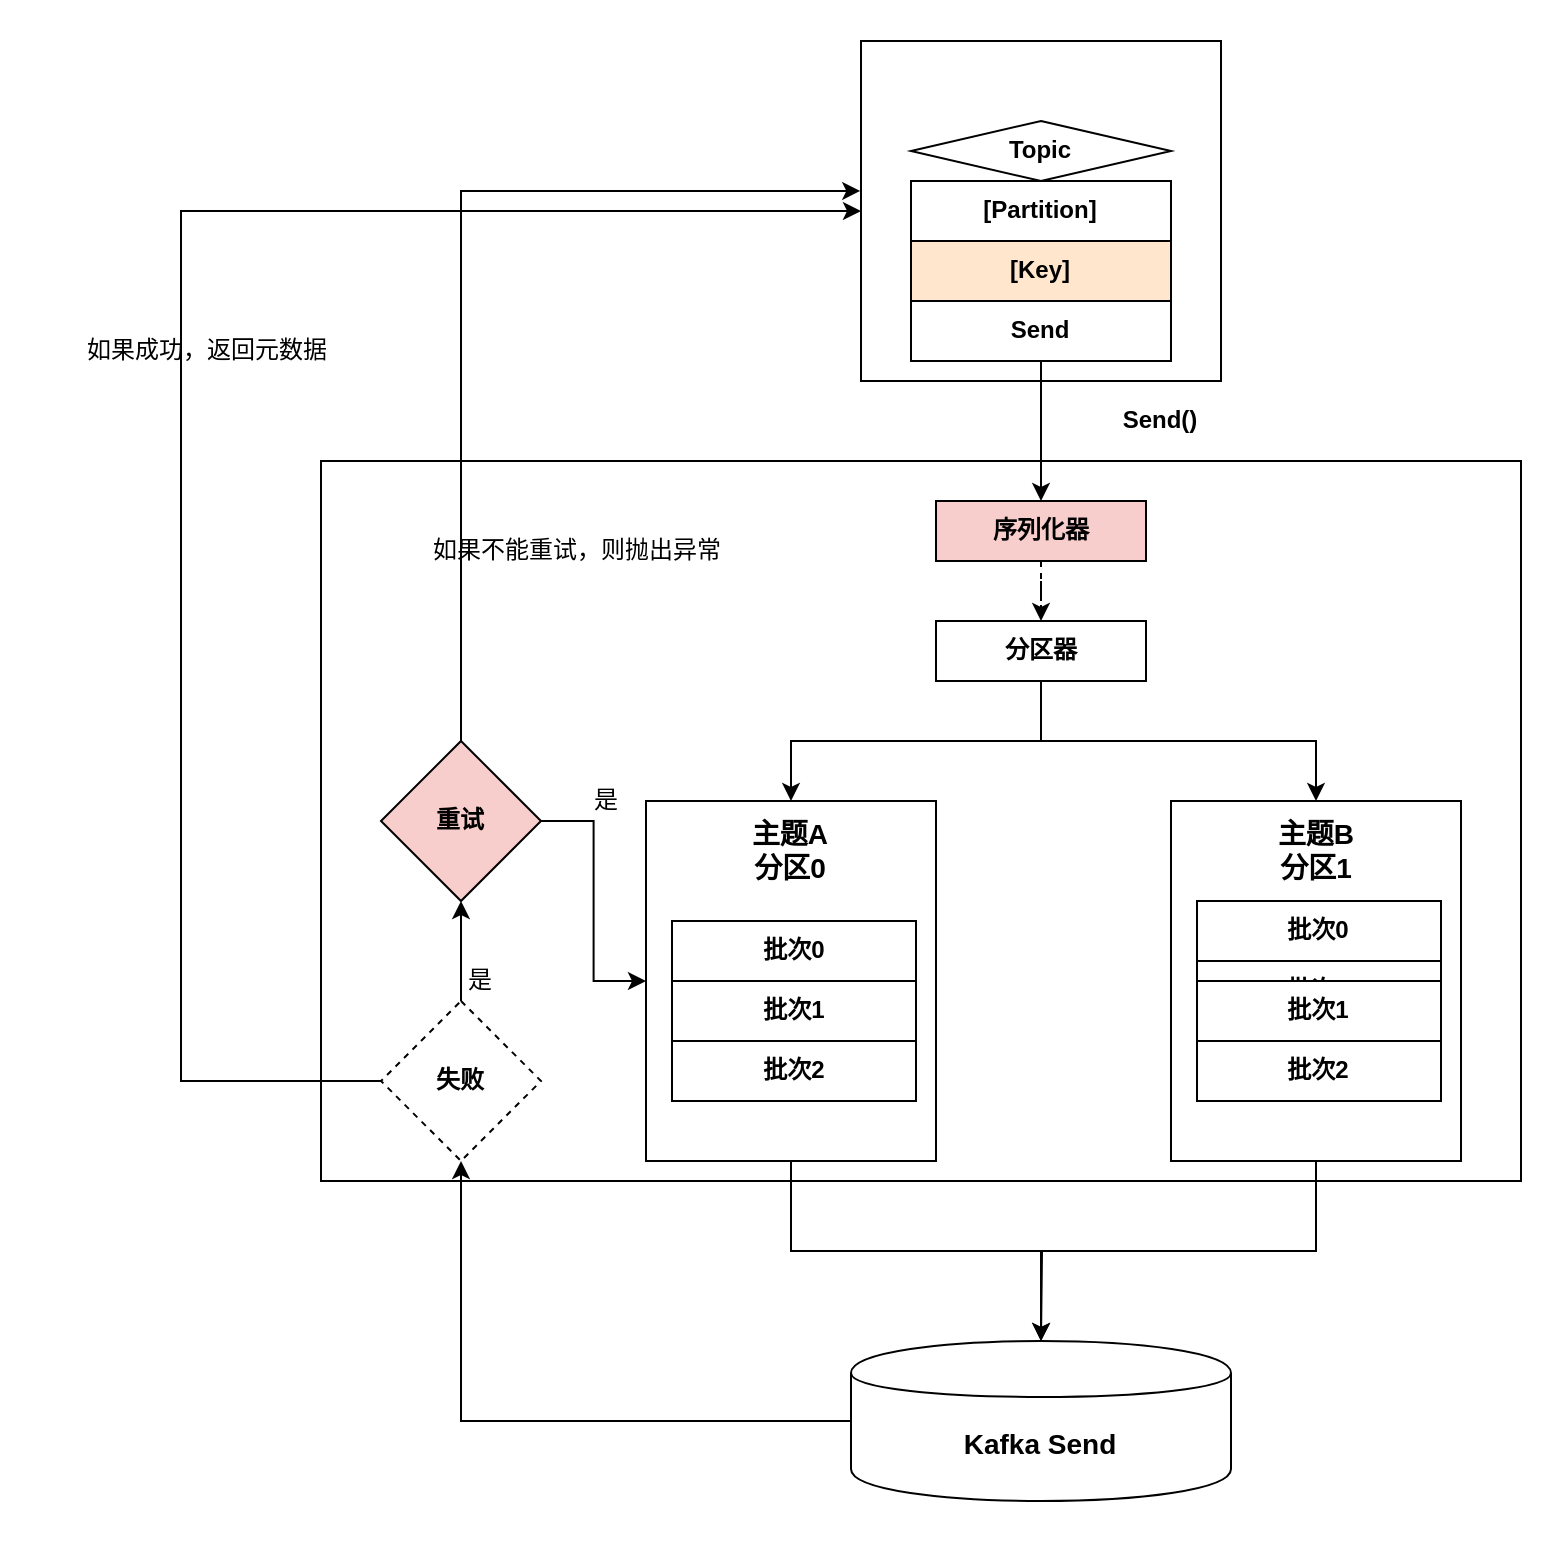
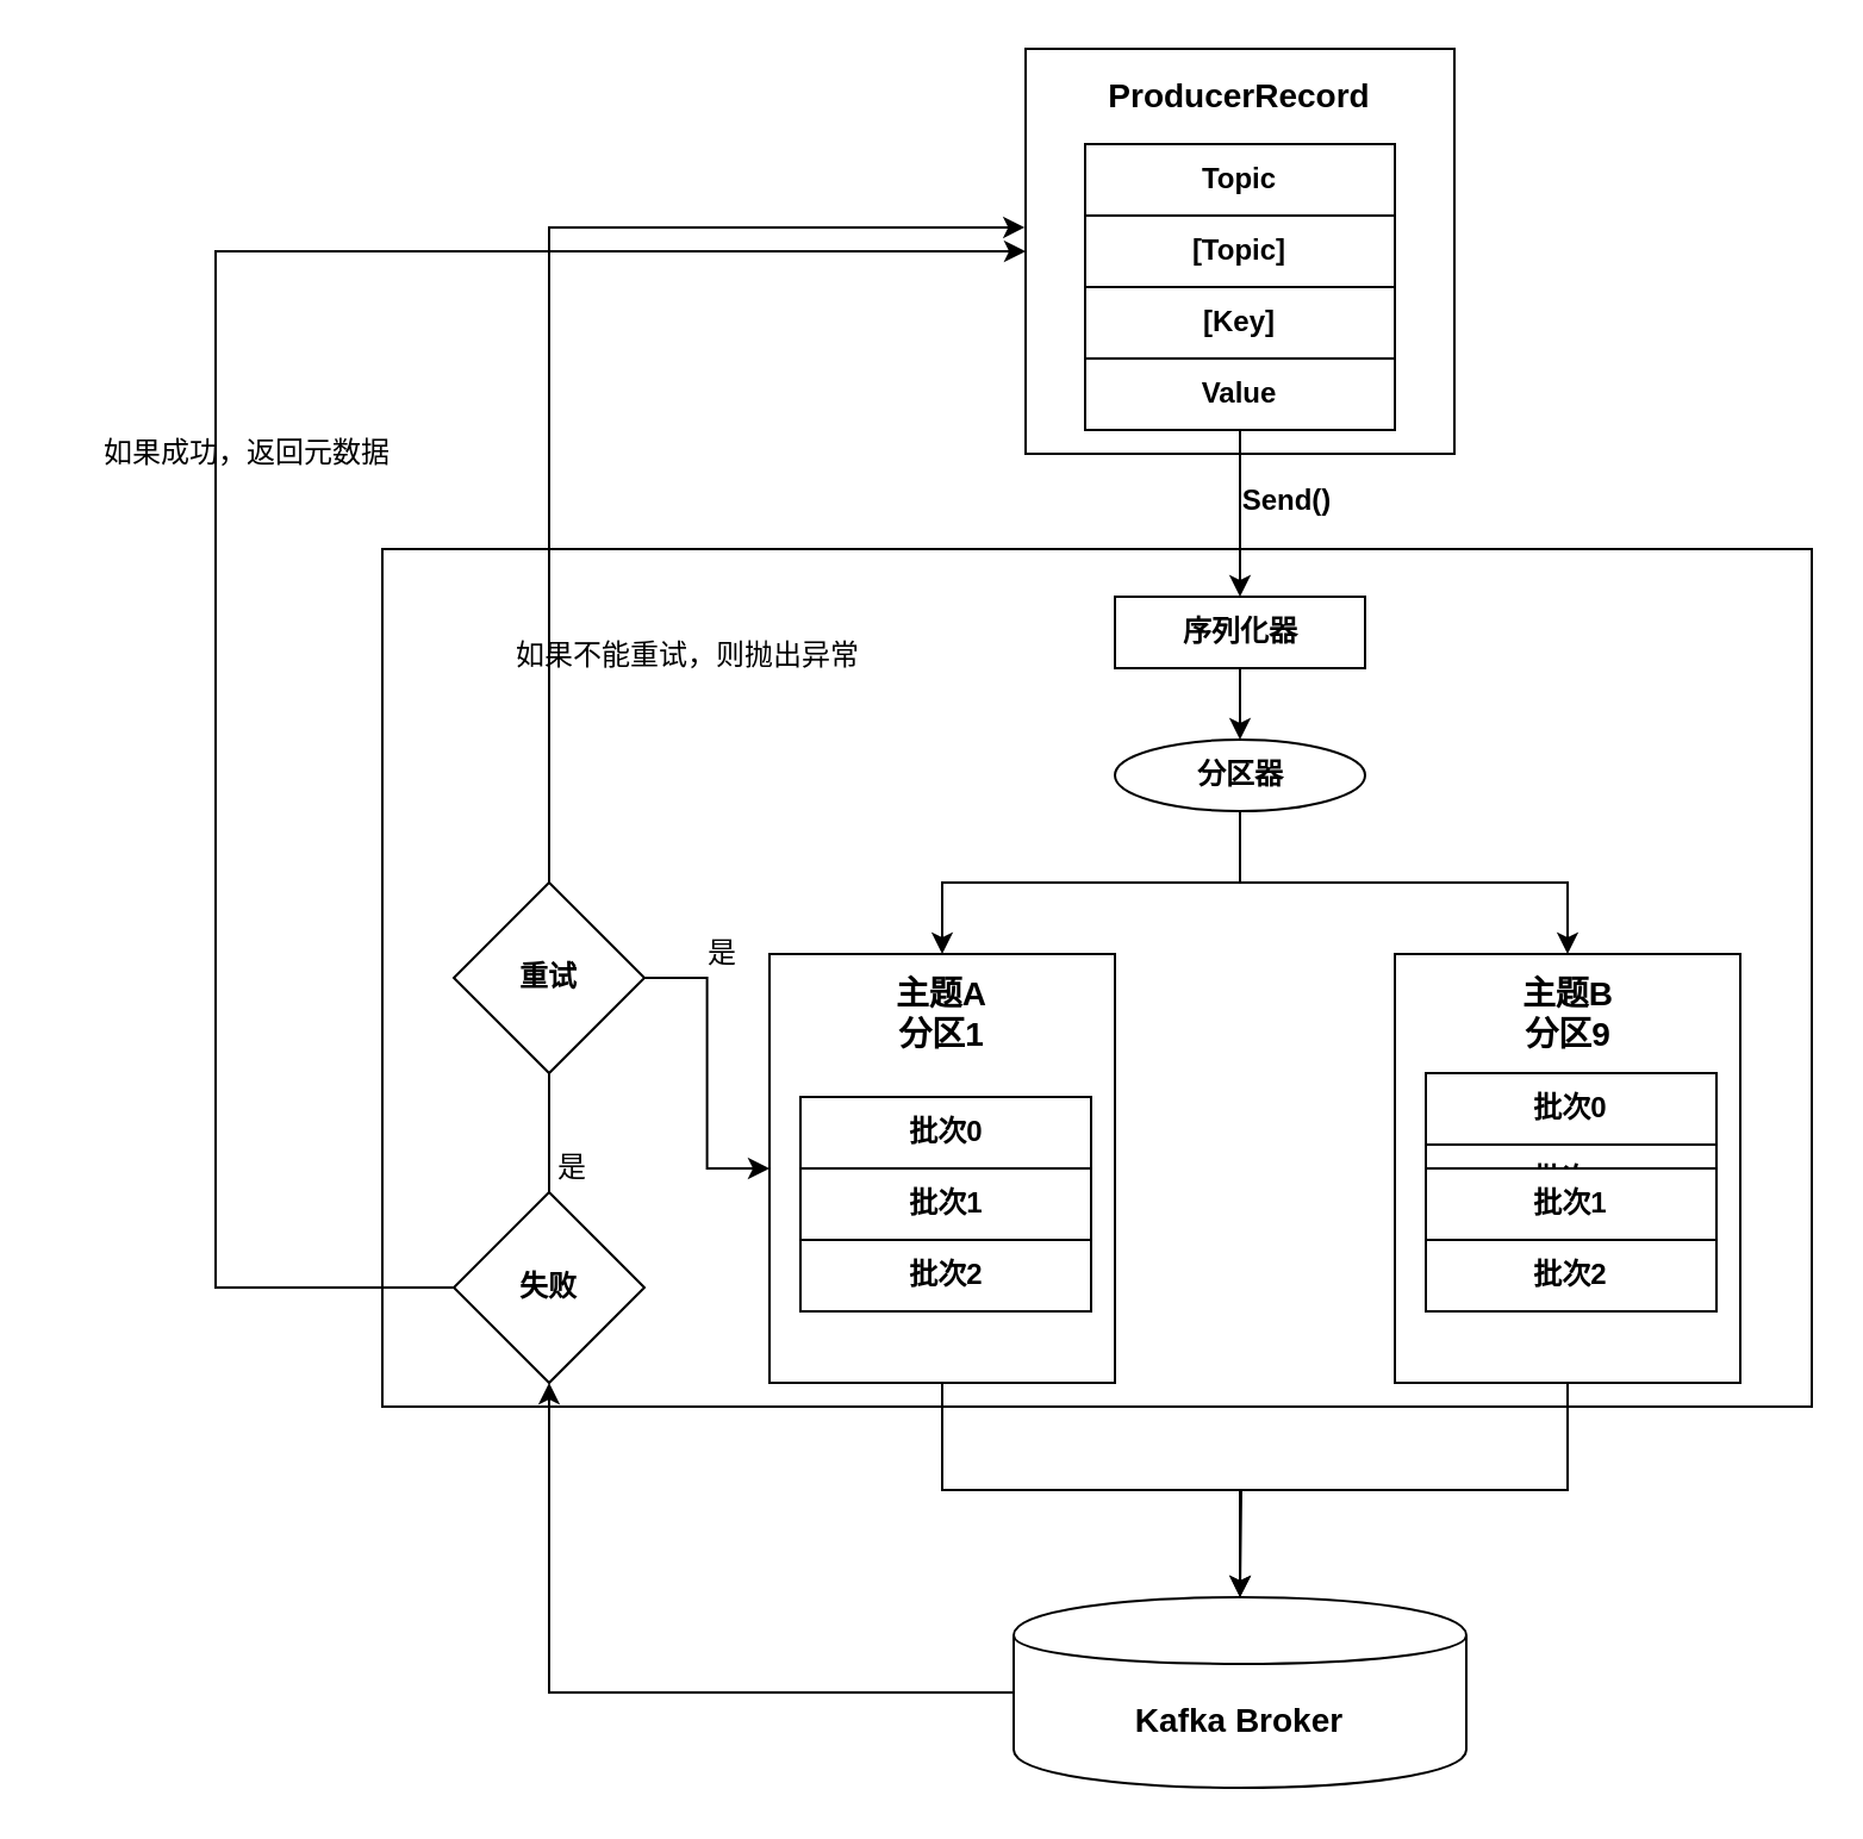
+ <mxCell id="4" value="&lt;b&gt;&lt;font style=&quot;font-size: 14px&quot;&gt;ProducerRecord&lt;/font&gt;&lt;/b&gt;" style="text;html=1;strokeColor=none;fillColor=none;align=center;verticalAlign=middle;whiteSpace=wrap;rounded=0;" vertex="1" parent="1"><mxGeometry x="500" y="30" width="40" height="20" as="geometry" /></mxCell>
- <mxCell id="5" value="&lt;b&gt;Topic&lt;/b&gt;" style="rhombus;whiteSpace=wrap;html=1;" vertex="1" parent="1"><mxGeometry x="455" y="60" width="130" height="30" as="geometry" /></mxCell>
+ <mxCell id="5" value="&lt;b&gt;Topic&lt;/b&gt;" style="rounded=0;whiteSpace=wrap;html=1;" vertex="1" parent="1"><mxGeometry x="455" y="60" width="130" height="30" as="geometry" /></mxCell>
- <mxCell id="6" value="&lt;b&gt;[Partition]&lt;/b&gt;" style="rounded=0;whiteSpace=wrap;html=1;" vertex="1" parent="1"><mxGeometry x="455" y="90" width="130" height="30" as="geometry" /></mxCell>
+ <mxCell id="6" value="&lt;b&gt;[Topic]&lt;/b&gt;" style="rounded=0;whiteSpace=wrap;html=1;" vertex="1" parent="1"><mxGeometry x="455" y="90" width="130" height="30" as="geometry" /></mxCell>
- <mxCell id="7" value="&lt;b&gt;[Key]&lt;/b&gt;" style="rounded=0;whiteSpace=wrap;html=1;fillColor=#ffe6cc;" vertex="1" parent="1"><mxGeometry x="455" y="120" width="130" height="30" as="geometry" /></mxCell>
+ <mxCell id="7" value="&lt;b&gt;[Key]&lt;/b&gt;" style="rounded=0;whiteSpace=wrap;html=1;" vertex="1" parent="1"><mxGeometry x="455" y="120" width="130" height="30" as="geometry" /></mxCell>
- <mxCell id="9" value="&lt;b&gt;Send&lt;/b&gt;" style="rounded=0;whiteSpace=wrap;html=1;" vertex="1" parent="1"><mxGeometry x="455" y="150" width="130" height="30" as="geometry" /></mxCell>
+ <mxCell id="9" value="&lt;b&gt;Value&lt;/b&gt;" style="rounded=0;whiteSpace=wrap;html=1;" vertex="1" parent="1"><mxGeometry x="455" y="150" width="130" height="30" as="geometry" /></mxCell>
- <mxCell id="40" value="如果成功，返回元数据" style="text;html=1;strokeColor=none;fillColor=none;align=center;verticalAlign=middle;whiteSpace=wrap;rounded=0;" vertex="1" parent="1"><mxGeometry x="20" y="165" width="167" height="20" as="geometry" /></mxCell>
+ <mxCell id="40" value="如果成功，返回元数据" style="text;html=1;strokeColor=none;fillColor=none;align=center;verticalAlign=middle;whiteSpace=wrap;rounded=0;" vertex="1" parent="1"><mxGeometry x="20" y="180" width="167" height="20" as="geometry" /></mxCell>
- <mxCell id="12" value="&lt;b&gt;Send()&lt;/b&gt;" style="text;html=1;strokeColor=none;fillColor=none;align=center;verticalAlign=middle;whiteSpace=wrap;rounded=0;" vertex="1" parent="1"><mxGeometry x="560" y="200" width="40" height="20" as="geometry" /></mxCell>
+ <mxCell id="12" value="&lt;b&gt;Send()&lt;/b&gt;" style="text;html=1;strokeColor=none;fillColor=none;align=center;verticalAlign=middle;whiteSpace=wrap;rounded=0;" vertex="1" parent="1"><mxGeometry x="520" y="200" width="40" height="20" as="geometry" /></mxCell>
- <mxCell id="11" value="&lt;b&gt;序列化器&lt;/b&gt;" style="rounded=0;whiteSpace=wrap;html=1;fillColor=#f8cecc;" vertex="1" parent="1"><mxGeometry x="467.5" y="250" width="105" height="30" as="geometry" /></mxCell>
+ <mxCell id="11" value="&lt;b&gt;序列化器&lt;/b&gt;" style="rounded=0;whiteSpace=wrap;html=1;" vertex="1" parent="1"><mxGeometry x="467.5" y="250" width="105" height="30" as="geometry" /></mxCell>
- <mxCell id="10" style="edgeStyle=orthogonalEdgeStyle;rounded=0;orthogonalLoop=1;jettySize=auto;html=1;dashed=1;" edge="1" parent="1" source="11" target="15"><mxGeometry relative="1" as="geometry" /></mxCell>
+ <mxCell id="10" style="edgeStyle=orthogonalEdgeStyle;rounded=0;orthogonalLoop=1;jettySize=auto;html=1;" edge="1" parent="1" source="11" target="15"><mxGeometry relative="1" as="geometry" /></mxCell>
- <mxCell id="15" value="&lt;b&gt;分区器&lt;/b&gt;" style="rounded=0;whiteSpace=wrap;html=1;" vertex="1" parent="1"><mxGeometry x="467.5" y="310" width="105" height="30" as="geometry" /></mxCell>
+ <mxCell id="15" value="&lt;b&gt;分区器&lt;/b&gt;" style="ellipse;whiteSpace=wrap;html=1;" vertex="1" parent="1"><mxGeometry x="467.5" y="310" width="105" height="30" as="geometry" /></mxCell>
- <mxCell id="36" value="&lt;b&gt;重试&lt;/b&gt;" style="rhombus;whiteSpace=wrap;html=1;fillColor=#f8cecc;" vertex="1" parent="1"><mxGeometry x="190" y="370" width="80" height="80" as="geometry" /></mxCell>
+ <mxCell id="36" value="&lt;b&gt;重试&lt;/b&gt;" style="rhombus;whiteSpace=wrap;html=1;" vertex="1" parent="1"><mxGeometry x="190" y="370" width="80" height="80" as="geometry" /></mxCell>
- <mxCell id="24" value="&lt;b&gt;&lt;font style=&quot;font-size: 14px&quot;&gt;主题A&lt;br&gt;分区0&lt;/font&gt;&lt;/b&gt;" style="text;html=1;strokeColor=none;fillColor=none;align=center;verticalAlign=middle;whiteSpace=wrap;rounded=0;" vertex="1" parent="1"><mxGeometry x="360" y="420" width="70" height="10" as="geometry" /></mxCell>
+ <mxCell id="24" value="&lt;b&gt;&lt;font style=&quot;font-size: 14px&quot;&gt;主题A&lt;br&gt;分区1&lt;/font&gt;&lt;/b&gt;" style="text;html=1;strokeColor=none;fillColor=none;align=center;verticalAlign=middle;whiteSpace=wrap;rounded=0;" vertex="1" parent="1"><mxGeometry x="360" y="420" width="70" height="10" as="geometry" /></mxCell>
- <mxCell id="18" value="&lt;b&gt;&lt;font style=&quot;font-size: 14px&quot;&gt;主题B&lt;br&gt;分区1&lt;/font&gt;&lt;/b&gt;" style="text;html=1;strokeColor=none;fillColor=none;align=center;verticalAlign=middle;whiteSpace=wrap;rounded=0;" vertex="1" parent="1"><mxGeometry x="622.5" y="420" width="70" height="10" as="geometry" /></mxCell>
+ <mxCell id="18" value="&lt;b&gt;&lt;font style=&quot;font-size: 14px&quot;&gt;主题B&lt;br&gt;分区9&lt;/font&gt;&lt;/b&gt;" style="text;html=1;strokeColor=none;fillColor=none;align=center;verticalAlign=middle;whiteSpace=wrap;rounded=0;" vertex="1" parent="1"><mxGeometry x="622.5" y="420" width="70" height="10" as="geometry" /></mxCell>
- <mxCell id="31" style="edgeStyle=orthogonalEdgeStyle;rounded=0;orthogonalLoop=1;jettySize=auto;html=1;" edge="1" parent="1" source="33" target="36"><mxGeometry relative="1" as="geometry" /></mxCell>
+ <mxCell id="31" style="edgeStyle=orthogonalEdgeStyle;rounded=0;orthogonalLoop=1;jettySize=auto;html=1;endArrow=none;" edge="1" parent="1" source="33" target="36"><mxGeometry relative="1" as="geometry" /></mxCell>
- <mxCell id="33" value="&lt;b&gt;失败&lt;/b&gt;" style="rhombus;whiteSpace=wrap;html=1;dashed=1;" vertex="1" parent="1"><mxGeometry x="190" y="500" width="80" height="80" as="geometry" /></mxCell>
+ <mxCell id="33" value="&lt;b&gt;失败&lt;/b&gt;" style="rhombus;whiteSpace=wrap;html=1;" vertex="1" parent="1"><mxGeometry x="190" y="500" width="80" height="80" as="geometry" /></mxCell>
- <mxCell id="30" value="&lt;b&gt;&lt;font style=&quot;font-size: 14px&quot;&gt;Kafka Send&lt;/font&gt;&lt;/b&gt;" style="shape=cylinder;whiteSpace=wrap;html=1;boundedLbl=1;backgroundOutline=1;" vertex="1" parent="1"><mxGeometry x="425" y="670" width="190" height="80" as="geometry" /></mxCell>
+ <mxCell id="30" value="&lt;b&gt;&lt;font style=&quot;font-size: 14px&quot;&gt;Kafka Broker&lt;/font&gt;&lt;/b&gt;" style="shape=cylinder;whiteSpace=wrap;html=1;boundedLbl=1;backgroundOutline=1;" vertex="1" parent="1"><mxGeometry x="425" y="670" width="190" height="80" as="geometry" /></mxCell>
